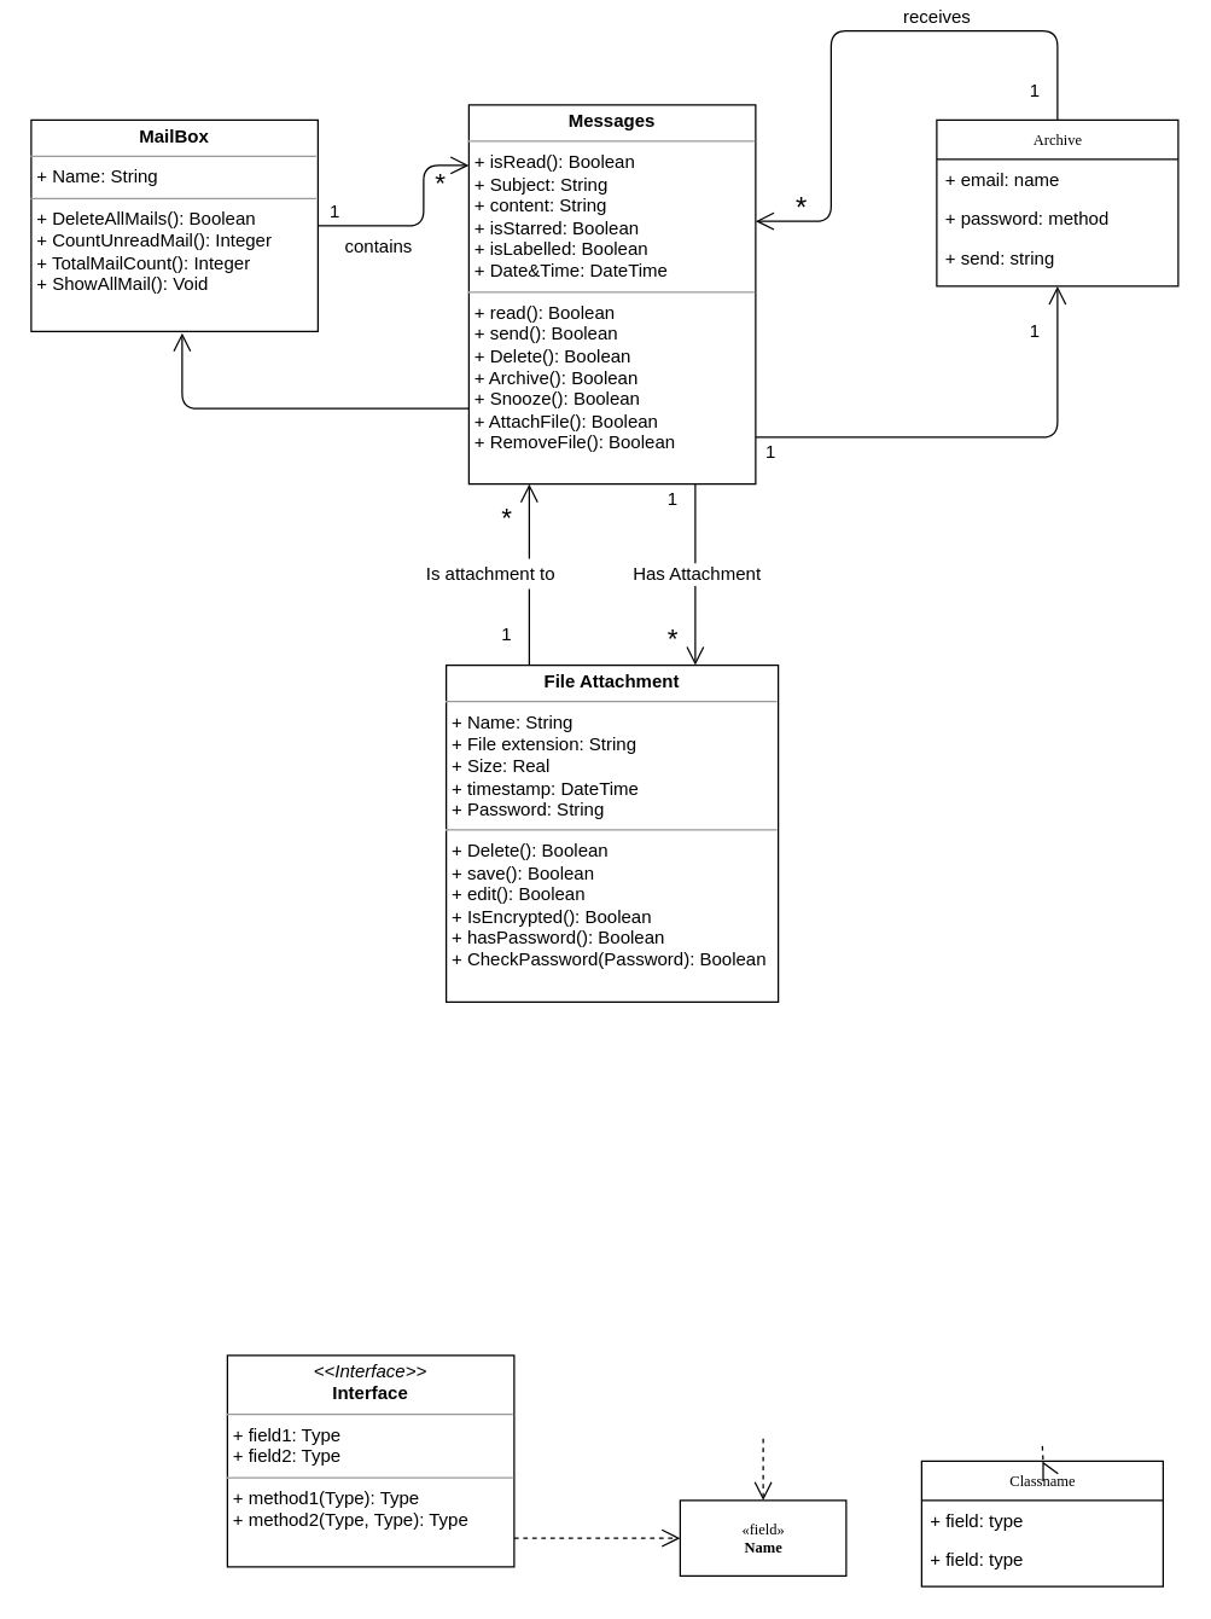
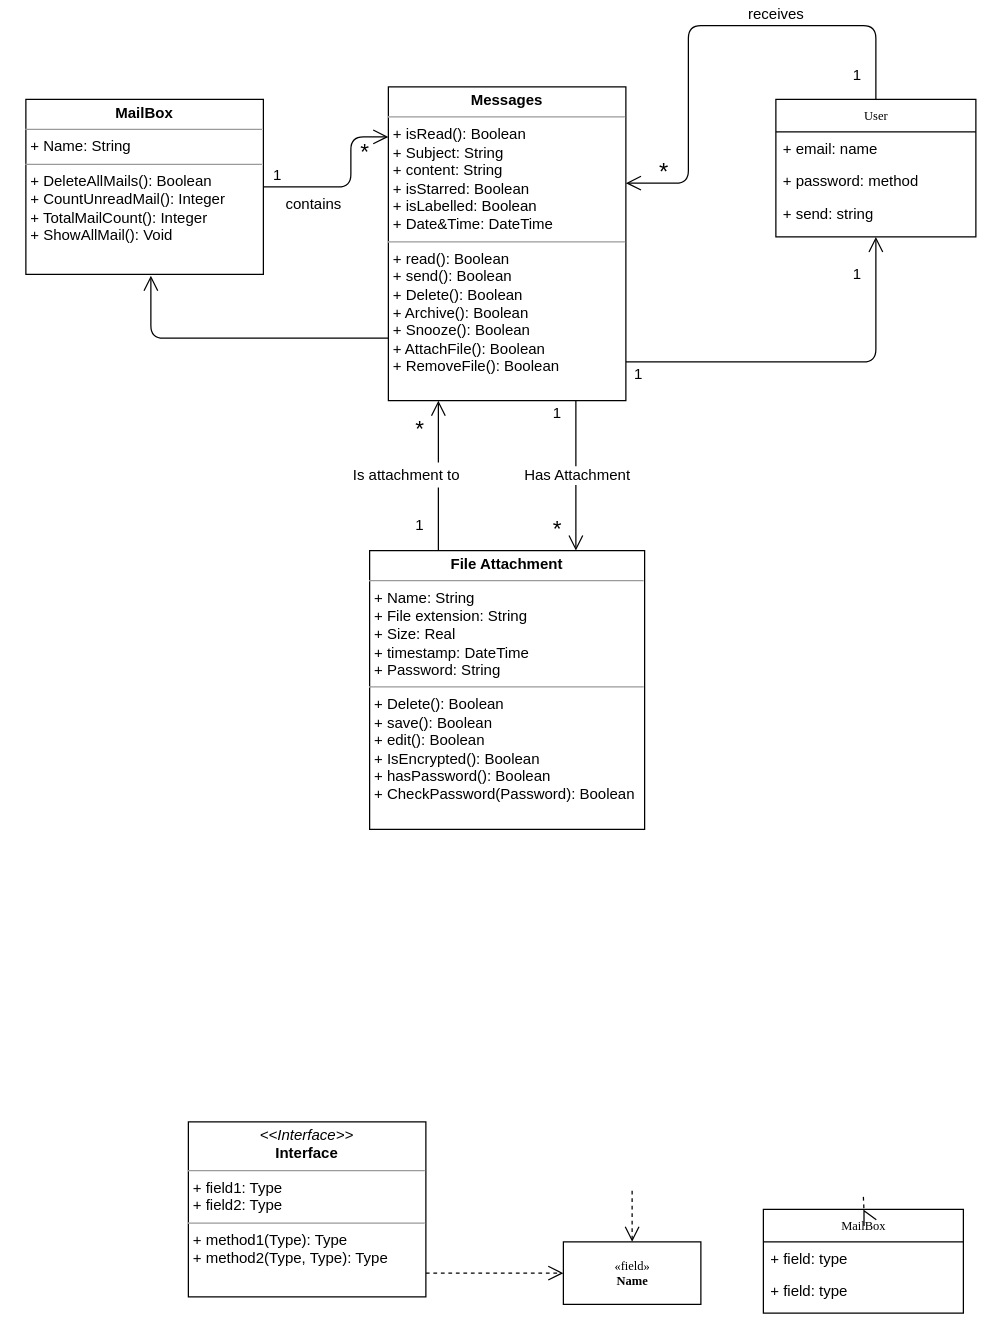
- <mxCell id="3" value="Archive" style="swimlane;html=1;fontStyle=0;childLayout=stackLayout;horizontal=1;startSize=26;fillColor=none;horizontalStack=0;resizeParent=1;resizeLast=0;collapsible=1;marginBottom=0;swimlaneFillColor=#ffffff;rounded=0;shadow=0;comic=0;labelBackgroundColor=none;strokeColor=#000000;strokeWidth=1;fontFamily=Verdana;fontSize=10;fontColor=#000000;align=center;" parent="1" vertex="1"><mxGeometry x="620" y="79" width="160" height="110" as="geometry" /></mxCell>
+ <mxCell id="3" value="User" style="swimlane;html=1;fontStyle=0;childLayout=stackLayout;horizontal=1;startSize=26;fillColor=none;horizontalStack=0;resizeParent=1;resizeLast=0;collapsible=1;marginBottom=0;swimlaneFillColor=#ffffff;rounded=0;shadow=0;comic=0;labelBackgroundColor=none;strokeColor=#000000;strokeWidth=1;fontFamily=Verdana;fontSize=10;fontColor=#000000;align=center;" parent="1" vertex="1"><mxGeometry x="620" y="79" width="160" height="110" as="geometry" /></mxCell>
- <mxCell id="7" value="Classname" style="swimlane;html=1;fontStyle=0;childLayout=stackLayout;horizontal=1;startSize=26;fillColor=none;horizontalStack=0;resizeParent=1;resizeLast=0;collapsible=1;marginBottom=0;swimlaneFillColor=#ffffff;rounded=0;shadow=0;comic=0;labelBackgroundColor=none;strokeColor=#000000;strokeWidth=1;fontFamily=Verdana;fontSize=10;fontColor=#000000;align=center;" parent="1" vertex="1"><mxGeometry x="610" y="967" width="160" height="83" as="geometry" /></mxCell>
+ <mxCell id="7" value="MailBox" style="swimlane;html=1;fontStyle=0;childLayout=stackLayout;horizontal=1;startSize=26;fillColor=none;horizontalStack=0;resizeParent=1;resizeLast=0;collapsible=1;marginBottom=0;swimlaneFillColor=#ffffff;rounded=0;shadow=0;comic=0;labelBackgroundColor=none;strokeColor=#000000;strokeWidth=1;fontFamily=Verdana;fontSize=10;fontColor=#000000;align=center;" parent="1" vertex="1"><mxGeometry x="610" y="967" width="160" height="83" as="geometry" /></mxCell>
